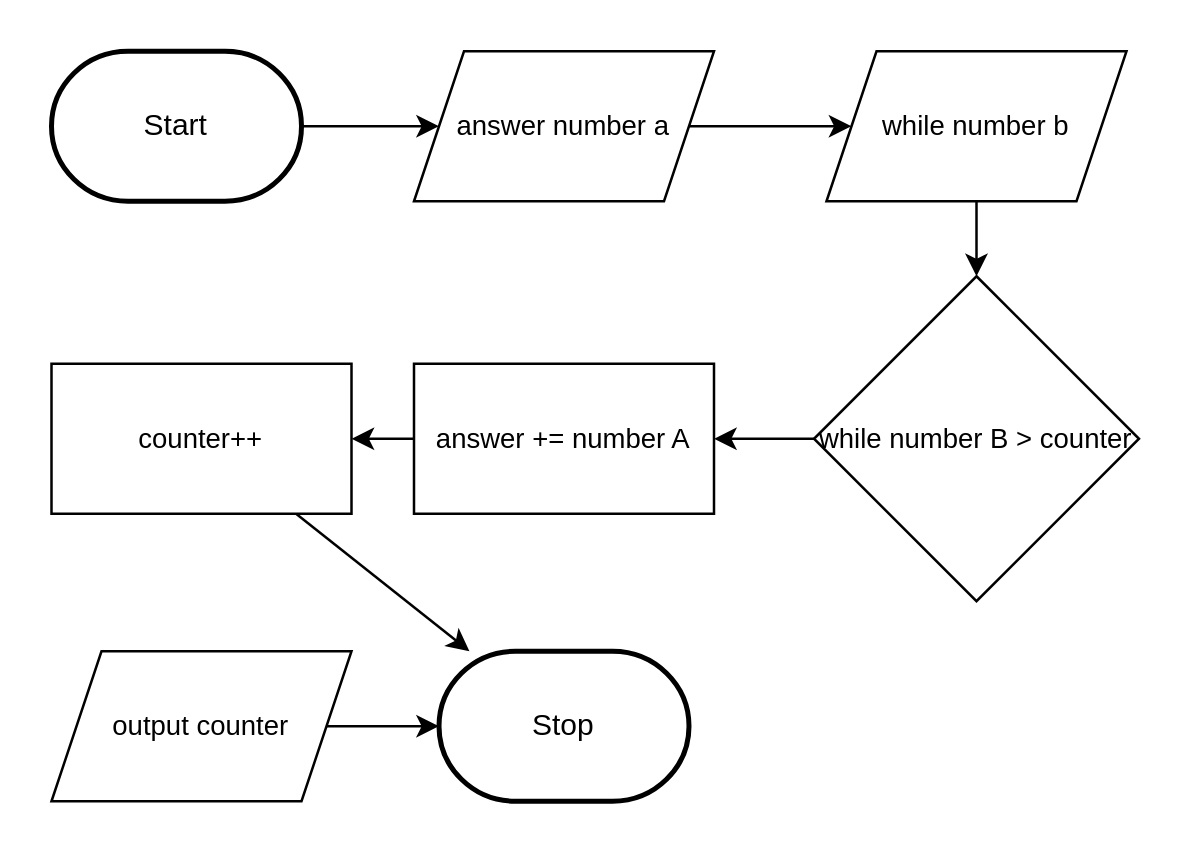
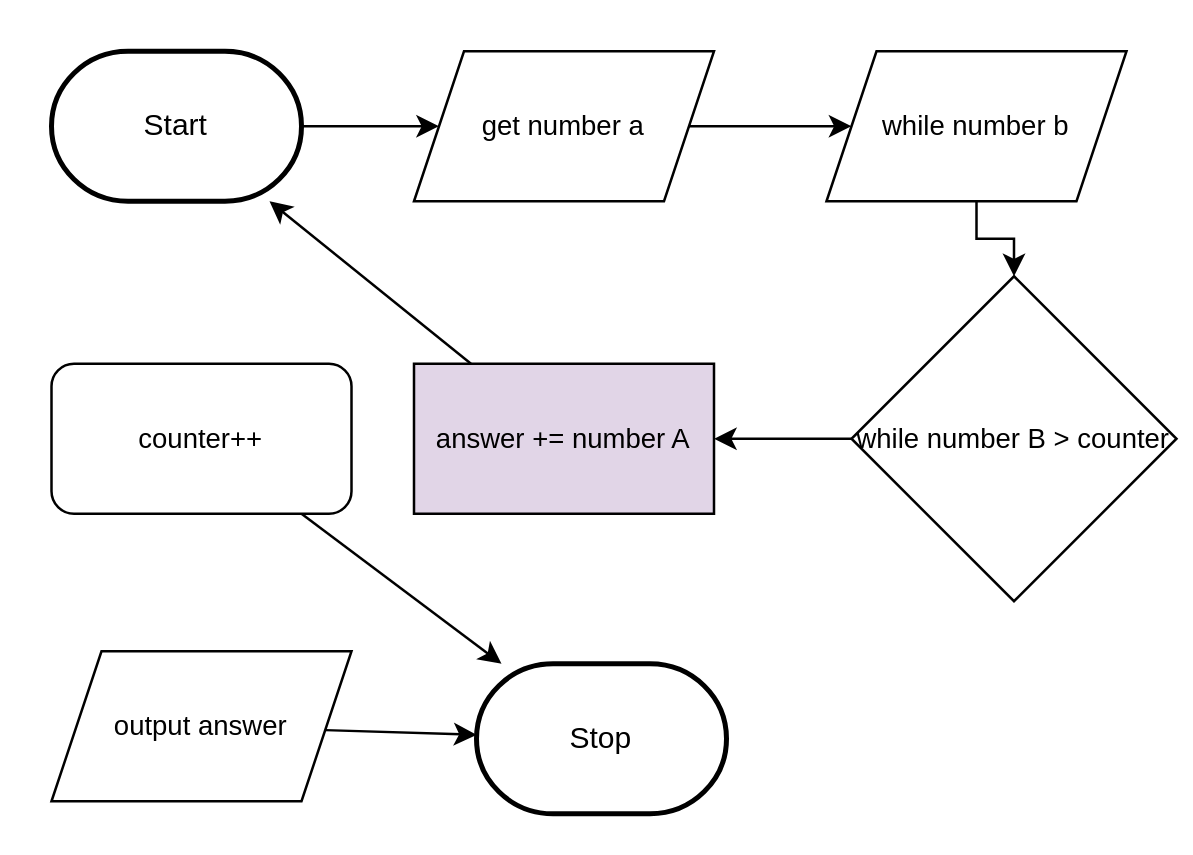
- <mxCell id="6" value="answer number a" style="shape=parallelogram;perimeter=parallelogramPerimeter;whiteSpace=wrap;html=1;fixedSize=1;fontFamily=Helvetica;fontSize=11;fontColor=default;" parent="1" vertex="1"><mxGeometry x="165" y="20" width="120" height="60" as="geometry" /></mxCell>
+ <mxCell id="6" value="get number a" style="shape=parallelogram;perimeter=parallelogramPerimeter;whiteSpace=wrap;html=1;fixedSize=1;fontFamily=Helvetica;fontSize=11;fontColor=default;" parent="1" vertex="1"><mxGeometry x="165" y="20" width="120" height="60" as="geometry" /></mxCell>
- <mxCell id="14" value="counter++" style="whiteSpace=wrap;html=1;fontSize=11;" vertex="1" parent="1"><mxGeometry x="20" y="145" width="120" height="60" as="geometry" /></mxCell>
+ <mxCell id="14" value="counter++" style="whiteSpace=wrap;html=1;fontSize=11;rounded=1;" vertex="1" parent="1"><mxGeometry x="20" y="145" width="120" height="60" as="geometry" /></mxCell>
- <mxCell id="11" value="" style="edgeStyle=none;html=1;" edge="1" parent="1" source="12" target="14"><mxGeometry relative="1" as="geometry" /></mxCell>
+ <mxCell id="11" value="" style="edgeStyle=none;html=1;" edge="1" parent="1" source="12" target="3"><mxGeometry relative="1" as="geometry" /></mxCell>
- <mxCell id="12" value="answer += number A" style="whiteSpace=wrap;html=1;fontSize=11;" parent="1" vertex="1"><mxGeometry x="165" y="145" width="120" height="60" as="geometry" /></mxCell>
+ <mxCell id="12" value="answer += number A" style="whiteSpace=wrap;html=1;fontSize=11;fillColor=#e1d5e7;" parent="1" vertex="1"><mxGeometry x="165" y="145" width="120" height="60" as="geometry" /></mxCell>
- <mxCell id="10" value="while number B &amp;gt; counter" style="rhombus;whiteSpace=wrap;html=1;fontSize=11;" parent="1" vertex="1"><mxGeometry x="325" y="110" width="130" height="130" as="geometry" /></mxCell>
+ <mxCell id="10" value="while number B &amp;gt; counter" style="rhombus;whiteSpace=wrap;html=1;fontSize=11;" parent="1" vertex="1"><mxGeometry x="340" y="110" width="130" height="130" as="geometry" /></mxCell>
- <mxCell id="16" value="output counter" style="shape=parallelogram;perimeter=parallelogramPerimeter;whiteSpace=wrap;html=1;fixedSize=1;fontSize=11;" vertex="1" parent="1"><mxGeometry x="20" y="260" width="120" height="60" as="geometry" /></mxCell>
+ <mxCell id="16" value="output answer" style="shape=parallelogram;perimeter=parallelogramPerimeter;whiteSpace=wrap;html=1;fixedSize=1;fontSize=11;" vertex="1" parent="1"><mxGeometry x="20" y="260" width="120" height="60" as="geometry" /></mxCell>
- <mxCell id="4" value="Stop" style="strokeWidth=2;html=1;shape=mxgraph.flowchart.terminator;whiteSpace=wrap;" parent="1" vertex="1"><mxGeometry x="175" y="260" width="100" height="60" as="geometry" /></mxCell>
+ <mxCell id="4" value="Stop" style="strokeWidth=2;html=1;shape=mxgraph.flowchart.terminator;whiteSpace=wrap;" parent="1" vertex="1"><mxGeometry x="190" y="265" width="100" height="60" as="geometry" /></mxCell>
